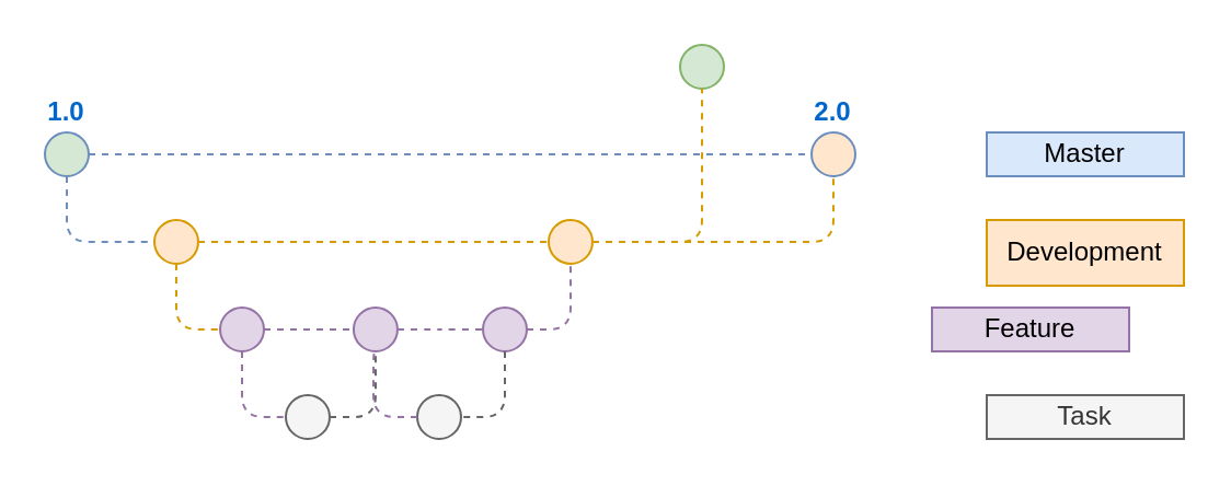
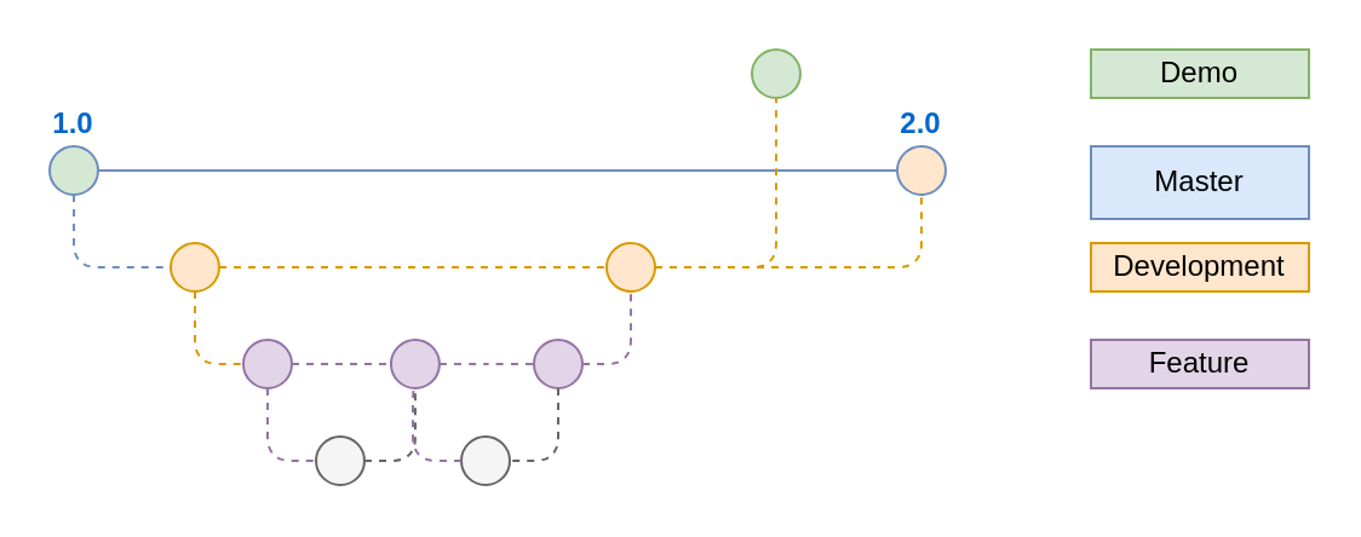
+ <mxCell id="4" value="Demo" style="text;html=1;strokeColor=#82b366;fillColor=#d5e8d4;align=center;verticalAlign=middle;whiteSpace=wrap;rounded=0;" parent="1" vertex="1"><mxGeometry x="450" y="20" width="90" height="20" as="geometry" /></mxCell>
- <mxCell id="5" value="" style="endArrow=none;dashed=1;html=1;fillColor=#dae8fc;strokeColor=#6c8ebf;" parent="1" source="2" target="20" edge="1"><mxGeometry width="50" height="50" relative="1" as="geometry"><mxPoint x="40" y="70" as="sourcePoint" /><mxPoint x="250" y="50" as="targetPoint" /><Array as="points" /></mxGeometry></mxCell>
+ <mxCell id="5" value="" style="endArrow=none;dashed=0;html=1;fillColor=#dae8fc;strokeColor=#6c8ebf;" parent="1" source="2" target="20" edge="1"><mxGeometry width="50" height="50" relative="1" as="geometry"><mxPoint x="40" y="70" as="sourcePoint" /><mxPoint x="250" y="50" as="targetPoint" /><Array as="points" /></mxGeometry></mxCell>
- <mxCell id="3" value="Master" style="text;html=1;strokeColor=#6c8ebf;fillColor=#dae8fc;align=center;verticalAlign=middle;whiteSpace=wrap;rounded=0;" parent="1" vertex="1"><mxGeometry x="450" y="60" width="90" height="20" as="geometry" /></mxCell>
+ <mxCell id="3" value="Master" style="text;html=1;strokeColor=#6c8ebf;fillColor=#dae8fc;align=center;verticalAlign=middle;whiteSpace=wrap;rounded=0;" parent="1" vertex="1"><mxGeometry x="450" y="60" width="90" height="30" as="geometry" /></mxCell>
- <mxCell id="8" value="Development" style="text;html=1;strokeColor=#d79b00;fillColor=#ffe6cc;align=center;verticalAlign=middle;whiteSpace=wrap;rounded=0;fontSize=12;" parent="1" vertex="1"><mxGeometry x="450" y="100" width="90" height="30" as="geometry" /></mxCell>
+ <mxCell id="8" value="Development" style="text;html=1;strokeColor=#d79b00;fillColor=#ffe6cc;align=center;verticalAlign=middle;whiteSpace=wrap;rounded=0;fontSize=12;" parent="1" vertex="1"><mxGeometry x="450" y="100" width="90" height="20" as="geometry" /></mxCell>
- <mxCell id="23" value="Feature" style="text;html=1;strokeColor=#9673a6;fillColor=#e1d5e7;align=center;verticalAlign=middle;whiteSpace=wrap;rounded=0;" vertex="1" parent="1"><mxGeometry x="425" y="140" width="90" height="20" as="geometry" /></mxCell>
+ <mxCell id="23" value="Feature" style="text;html=1;strokeColor=#9673a6;fillColor=#e1d5e7;align=center;verticalAlign=middle;whiteSpace=wrap;rounded=0;" vertex="1" parent="1"><mxGeometry x="450" y="140" width="90" height="20" as="geometry" /></mxCell>
- <mxCell id="6" value="Task" style="text;html=1;strokeColor=#666666;fillColor=#f5f5f5;align=center;verticalAlign=middle;whiteSpace=wrap;rounded=0;fontColor=#333333;" parent="1" vertex="1"><mxGeometry x="450" y="180" width="90" height="20" as="geometry" /></mxCell>
